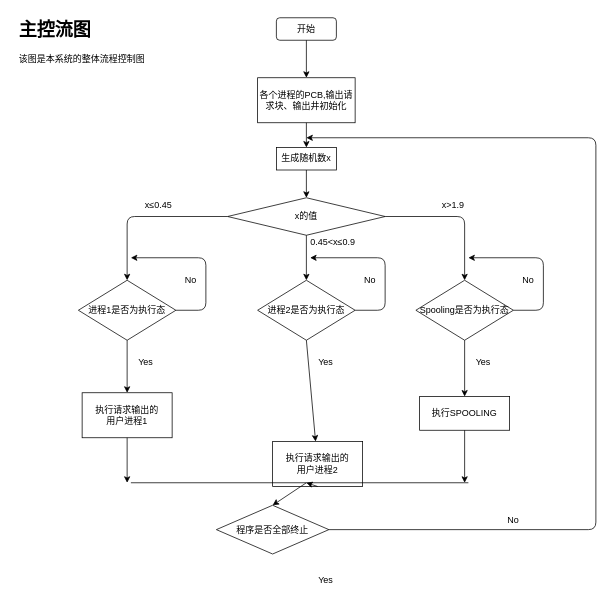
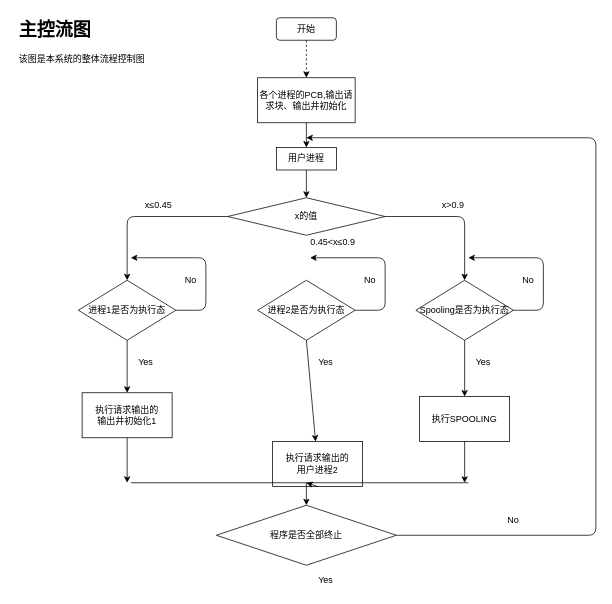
- <mxCell id="4" value="" style="endArrow=classic;html=1;exitX=0.5;exitY=1;exitDx=0;exitDy=0;entryX=0.5;entryY=0;entryDx=0;entryDy=0;" parent="1" source="2" target="3" edge="1"><mxGeometry width="50" height="50" relative="1" as="geometry"><mxPoint x="504" y="343" as="sourcePoint" /><mxPoint x="554" y="293" as="targetPoint" /></mxGeometry></mxCell>
+ <mxCell id="4" value="" style="endArrow=classic;html=1;exitX=0.5;exitY=1;exitDx=0;exitDy=0;entryX=0.5;entryY=0;entryDx=0;entryDy=0;dashed=1;" parent="1" source="2" target="3" edge="1"><mxGeometry width="50" height="50" relative="1" as="geometry"><mxPoint x="504" y="343" as="sourcePoint" /><mxPoint x="554" y="293" as="targetPoint" /></mxGeometry></mxCell>
- <mxCell id="5" value="生成随机数x" style="rounded=0;whiteSpace=wrap;html=1;" parent="1" vertex="1"><mxGeometry x="368" y="196" width="80" height="30" as="geometry" /></mxCell>
+ <mxCell id="5" value="用户进程" style="rounded=0;whiteSpace=wrap;html=1;" parent="1" vertex="1"><mxGeometry x="368" y="196" width="80" height="30" as="geometry" /></mxCell>
- <mxCell id="15" value="x&amp;gt;1.9" style="text;html=1;strokeColor=none;fillColor=none;align=center;verticalAlign=middle;whiteSpace=wrap;rounded=0;" parent="1" vertex="1"><mxGeometry x="584" y="263" width="40" height="20" as="geometry" /></mxCell>
+ <mxCell id="15" value="x&amp;gt;0.9" style="text;html=1;strokeColor=none;fillColor=none;align=center;verticalAlign=middle;whiteSpace=wrap;rounded=0;" parent="1" vertex="1"><mxGeometry x="584" y="263" width="40" height="20" as="geometry" /></mxCell>
- <mxCell id="12" value="" style="endArrow=classic;html=1;exitX=0.5;exitY=1;exitDx=0;exitDy=0;entryX=0.5;entryY=0;entryDx=0;entryDy=0;" parent="1" source="6" target="8" edge="1"><mxGeometry width="50" height="50" relative="1" as="geometry"><mxPoint x="504" y="543" as="sourcePoint" /><mxPoint x="554" y="493" as="targetPoint" /></mxGeometry></mxCell>
- <mxCell id="18" value="执行SPOOLING" style="rounded=0;whiteSpace=wrap;html=1;" parent="1" vertex="1"><mxGeometry x="559" y="528" width="120" height="45" as="geometry" /></mxCell>
+ <mxCell id="18" value="执行SPOOLING" style="rounded=0;whiteSpace=wrap;html=1;" parent="1" vertex="1"><mxGeometry x="559" y="528" width="120" height="60" as="geometry" /></mxCell>
- <mxCell id="16" value="执行请求输出的&lt;br&gt;用户进程1" style="rounded=0;whiteSpace=wrap;html=1;" parent="1" vertex="1"><mxGeometry x="109" y="523" width="120" height="60" as="geometry" /></mxCell>
+ <mxCell id="16" value="执行请求输出的&lt;br&gt;输出井初始化1" style="rounded=0;whiteSpace=wrap;html=1;" parent="1" vertex="1"><mxGeometry x="109" y="523" width="120" height="60" as="geometry" /></mxCell>
- <mxCell id="24" value="程序是否全部终止" style="rhombus;whiteSpace=wrap;html=1;" parent="1" vertex="1"><mxGeometry x="288" y="673" width="150" height="65" as="geometry" /></mxCell>
+ <mxCell id="24" value="程序是否全部终止" style="rhombus;whiteSpace=wrap;html=1;" parent="1" vertex="1"><mxGeometry x="288" y="673" width="240" height="80" as="geometry" /></mxCell>
